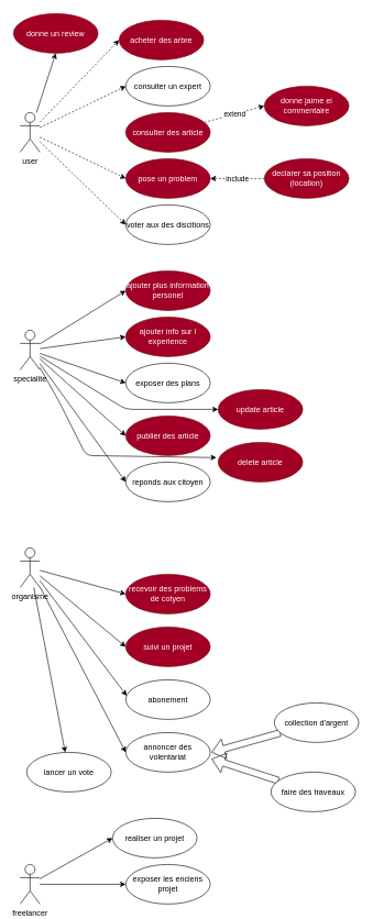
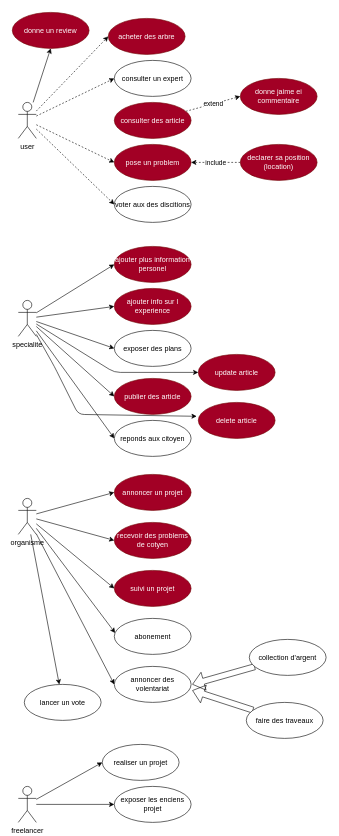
+ <mxCell id="35" value="annoncer un projet" style="ellipse;whiteSpace=wrap;html=1;fillColor=#a20025;fontColor=#ffffff;strokeColor=#6F0000;" parent="1" vertex="1"><mxGeometry x="190" y="790" width="128" height="60" as="geometry" /></mxCell>
+ <mxCell id="28" style="edgeStyle=none;html=1;entryX=0;entryY=0.5;entryDx=0;entryDy=0;" parent="1" source="34" target="35" edge="1"><mxGeometry relative="1" as="geometry" /></mxCell>
